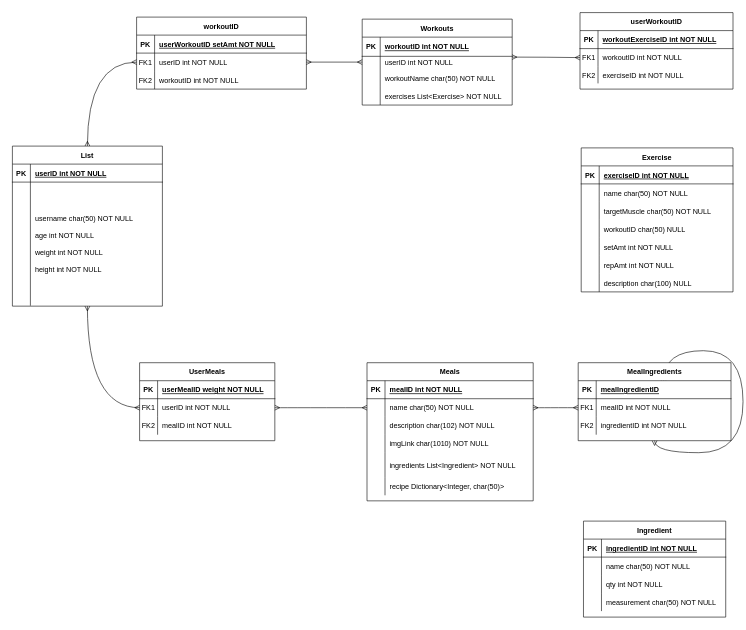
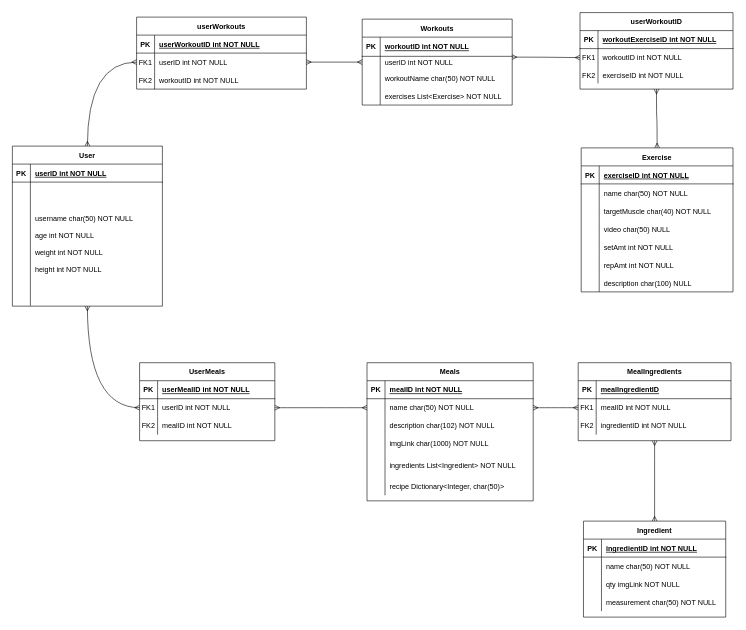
- <mxCell id="65" value="workoutID" style="shape=table;startSize=30;container=1;collapsible=1;childLayout=tableLayout;fixedRows=1;rowLines=0;fontStyle=1;align=center;resizeLast=1;" parent="1" vertex="1"><mxGeometry x="227" y="28" width="283" height="120" as="geometry" /></mxCell>
+ <mxCell id="65" value="userWorkouts" style="shape=table;startSize=30;container=1;collapsible=1;childLayout=tableLayout;fixedRows=1;rowLines=0;fontStyle=1;align=center;resizeLast=1;" parent="1" vertex="1"><mxGeometry x="227" y="28" width="283" height="120" as="geometry" /></mxCell>
- <mxCell id="68" value="userWorkoutID setAmt NOT NULL" style="shape=partialRectangle;connectable=0;fillColor=none;top=0;left=0;bottom=0;right=0;align=left;spacingLeft=6;fontStyle=5;overflow=hidden;" parent="66" vertex="1"><mxGeometry x="30" width="253" height="30" as="geometry"><mxRectangle width="253" height="30" as="alternateBounds" /></mxGeometry></mxCell>
+ <mxCell id="68" value="userWorkoutID int NOT NULL" style="shape=partialRectangle;connectable=0;fillColor=none;top=0;left=0;bottom=0;right=0;align=left;spacingLeft=6;fontStyle=5;overflow=hidden;" parent="66" vertex="1"><mxGeometry x="30" width="253" height="30" as="geometry"><mxRectangle width="253" height="30" as="alternateBounds" /></mxGeometry></mxCell>
+ <mxCell id="42" style="edgeStyle=orthogonalEdgeStyle;curved=1;rounded=0;orthogonalLoop=1;jettySize=auto;html=1;exitX=0.5;exitY=0;exitDx=0;exitDy=0;entryX=0.5;entryY=1;entryDx=0;entryDy=0;startArrow=ERmany;startFill=0;endArrow=ERmany;endFill=0;" parent="1" source="43" target="76" edge="1"><mxGeometry relative="1" as="geometry" /></mxCell>
- <mxCell id="35" value="List" style="shape=table;startSize=30;container=1;collapsible=1;childLayout=tableLayout;fixedRows=1;rowLines=0;fontStyle=1;align=center;resizeLast=1;" parent="1" vertex="1"><mxGeometry x="20" y="243" width="250" height="266.75" as="geometry" /></mxCell>
+ <mxCell id="35" value="User" style="shape=table;startSize=30;container=1;collapsible=1;childLayout=tableLayout;fixedRows=1;rowLines=0;fontStyle=1;align=center;resizeLast=1;" parent="1" vertex="1"><mxGeometry x="20" y="243" width="250" height="266.75" as="geometry" /></mxCell>
- <mxCell id="52" value="targetMuscle char(50) NOT NULL" style="shape=partialRectangle;connectable=0;fillColor=none;top=0;left=0;bottom=0;right=0;align=left;spacingLeft=6;overflow=hidden;" parent="50" vertex="1"><mxGeometry x="30" width="223" height="30" as="geometry"><mxRectangle width="223" height="30" as="alternateBounds" /></mxGeometry></mxCell>
+ <mxCell id="52" value="targetMuscle char(40) NOT NULL" style="shape=partialRectangle;connectable=0;fillColor=none;top=0;left=0;bottom=0;right=0;align=left;spacingLeft=6;overflow=hidden;" parent="50" vertex="1"><mxGeometry x="30" width="223" height="30" as="geometry"><mxRectangle width="223" height="30" as="alternateBounds" /></mxGeometry></mxCell>
- <mxCell id="55" value="workoutID char(50) NULL" style="shape=partialRectangle;connectable=0;fillColor=none;top=0;left=0;bottom=0;right=0;align=left;spacingLeft=6;overflow=hidden;" parent="53" vertex="1"><mxGeometry x="30" width="223" height="30" as="geometry"><mxRectangle width="223" height="30" as="alternateBounds" /></mxGeometry></mxCell>
+ <mxCell id="55" value="video char(50) NULL" style="shape=partialRectangle;connectable=0;fillColor=none;top=0;left=0;bottom=0;right=0;align=left;spacingLeft=6;overflow=hidden;" parent="53" vertex="1"><mxGeometry x="30" width="223" height="30" as="geometry"><mxRectangle width="223" height="30" as="alternateBounds" /></mxGeometry></mxCell>
- <mxCell id="90" value="userMealID weight NOT NULL" style="shape=partialRectangle;connectable=0;fillColor=none;top=0;left=0;bottom=0;right=0;align=left;spacingLeft=6;fontStyle=5;overflow=hidden;" parent="88" vertex="1"><mxGeometry x="30" width="195.392" height="30" as="geometry"><mxRectangle width="195.392" height="30" as="alternateBounds" /></mxGeometry></mxCell>
+ <mxCell id="90" value="userMealID int NOT NULL" style="shape=partialRectangle;connectable=0;fillColor=none;top=0;left=0;bottom=0;right=0;align=left;spacingLeft=6;fontStyle=5;overflow=hidden;" parent="88" vertex="1"><mxGeometry x="30" width="195.392" height="30" as="geometry"><mxRectangle width="195.392" height="30" as="alternateBounds" /></mxGeometry></mxCell>
- <mxCell id="112" style="edgeStyle=orthogonalEdgeStyle;curved=1;rounded=0;orthogonalLoop=1;jettySize=auto;html=1;exitX=0.5;exitY=1;exitDx=0;exitDy=0;startArrow=ERmany;startFill=0;endArrow=ERmany;endFill=0;" parent="1" source="113" target="116" edge="1"><mxGeometry relative="1" as="geometry" /></mxCell>
+ <mxCell id="112" style="edgeStyle=orthogonalEdgeStyle;curved=1;rounded=0;orthogonalLoop=1;jettySize=auto;html=1;exitX=0.5;exitY=1;exitDx=0;exitDy=0;entryX=0.5;entryY=0;entryDx=0;entryDy=0;startArrow=ERmany;startFill=0;endArrow=ERmany;endFill=0;" parent="1" source="113" target="98" edge="1"><mxGeometry relative="1" as="geometry" /></mxCell>
- <mxCell id="27" value="imgLink char(1010) NOT NULL" style="shape=partialRectangle;connectable=0;fillColor=none;top=0;left=0;bottom=0;right=0;align=left;spacingLeft=6;overflow=hidden;" parent="25" vertex="1"><mxGeometry x="30" width="247" height="30" as="geometry"><mxRectangle width="247" height="30" as="alternateBounds" /></mxGeometry></mxCell>
+ <mxCell id="27" value="imgLink char(1000) NOT NULL" style="shape=partialRectangle;connectable=0;fillColor=none;top=0;left=0;bottom=0;right=0;align=left;spacingLeft=6;overflow=hidden;" parent="25" vertex="1"><mxGeometry x="30" width="247" height="30" as="geometry"><mxRectangle width="247" height="30" as="alternateBounds" /></mxGeometry></mxCell>
- <mxCell id="107" value="qty int NOT NULL" style="shape=partialRectangle;connectable=0;fillColor=none;top=0;left=0;bottom=0;right=0;align=left;spacingLeft=6;overflow=hidden;" parent="105" vertex="1"><mxGeometry x="30" width="207.088" height="30" as="geometry"><mxRectangle width="207.088" height="30" as="alternateBounds" /></mxGeometry></mxCell>
+ <mxCell id="107" value="qty imgLink NOT NULL" style="shape=partialRectangle;connectable=0;fillColor=none;top=0;left=0;bottom=0;right=0;align=left;spacingLeft=6;overflow=hidden;" parent="105" vertex="1"><mxGeometry x="30" width="207.088" height="30" as="geometry"><mxRectangle width="207.088" height="30" as="alternateBounds" /></mxGeometry></mxCell>
